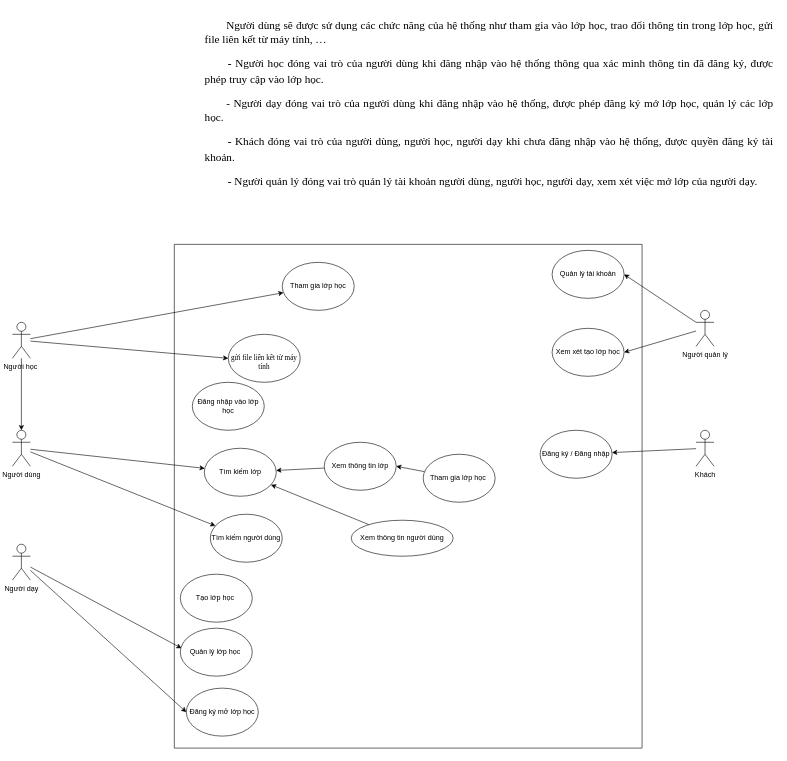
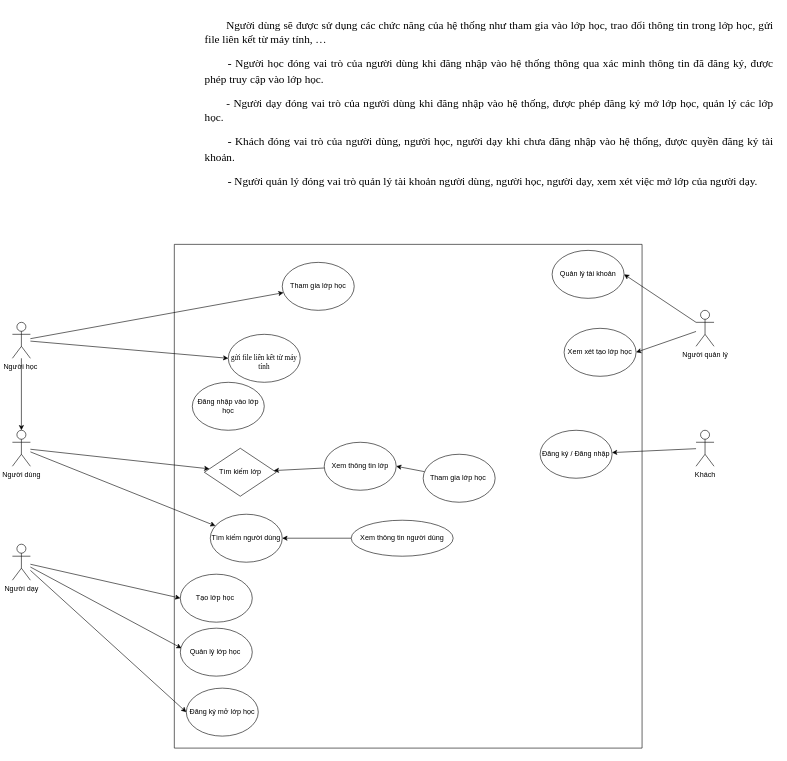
- <mxCell id="18" value="Xem xét tạo lớp học" style="ellipse;whiteSpace=wrap;html=1;" vertex="1" parent="1"><mxGeometry x="920" y="510" width="120" height="80" as="geometry" /></mxCell>
+ <mxCell id="18" value="Xem xét tạo lớp học" style="ellipse;whiteSpace=wrap;html=1;" vertex="1" parent="1"><mxGeometry x="940" y="510" width="120" height="80" as="geometry" /></mxCell>
- <mxCell id="26" value="Tìm kiếm lớp" style="ellipse;whiteSpace=wrap;html=1;fontSize=12;" vertex="1" parent="20"><mxGeometry x="50" y="340" width="120" height="80" as="geometry" /></mxCell>
+ <mxCell id="26" value="Tìm kiếm lớp" style="rhombus;whiteSpace=wrap;html=1;fontSize=12;" vertex="1" parent="20"><mxGeometry x="50" y="340" width="120" height="80" as="geometry" /></mxCell>
- <mxCell id="29" style="edgeStyle=none;rounded=0;orthogonalLoop=1;jettySize=auto;html=1;fontSize=12;" edge="1" parent="20" source="30" target="26"><mxGeometry relative="1" as="geometry" /></mxCell>
+ <mxCell id="29" style="edgeStyle=none;rounded=0;orthogonalLoop=1;jettySize=auto;html=1;entryX=1;entryY=0.5;entryDx=0;entryDy=0;fontSize=12;" edge="1" parent="20" source="30" target="33"><mxGeometry relative="1" as="geometry" /></mxCell>
+ <mxCell id="6" style="rounded=0;orthogonalLoop=1;jettySize=auto;html=1;entryX=0;entryY=0.5;entryDx=0;entryDy=0;" edge="1" parent="1" source="9" target="21"><mxGeometry relative="1" as="geometry" /></mxCell>
